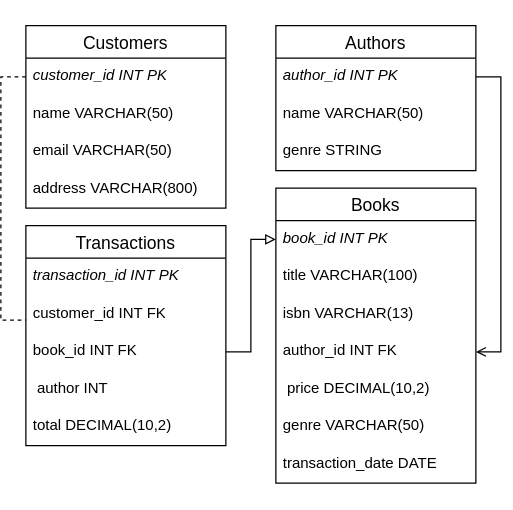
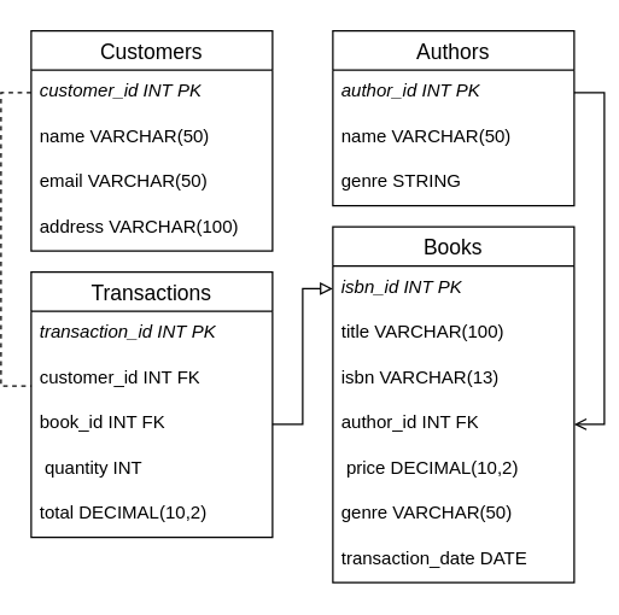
- <mxCell id="6" value="address VARCHAR(800)" style="text;strokeColor=none;fillColor=none;spacingLeft=4;spacingRight=4;overflow=hidden;rotatable=0;points=[[0,0.5],[1,0.5]];portConstraint=eastwest;fontSize=12;whiteSpace=wrap;html=1;" parent="2" vertex="1"><mxGeometry y="116" width="160" height="30" as="geometry" /></mxCell>
+ <mxCell id="6" value="address VARCHAR(100)" style="text;strokeColor=none;fillColor=none;spacingLeft=4;spacingRight=4;overflow=hidden;rotatable=0;points=[[0,0.5],[1,0.5]];portConstraint=eastwest;fontSize=12;whiteSpace=wrap;html=1;" parent="2" vertex="1"><mxGeometry y="116" width="160" height="30" as="geometry" /></mxCell>
- <mxCell id="14" value="&lt;i&gt;book_id INT PK&lt;/i&gt;" style="text;strokeColor=none;fillColor=none;spacingLeft=4;spacingRight=4;overflow=hidden;rotatable=0;points=[[0,0.5],[1,0.5]];portConstraint=eastwest;fontSize=12;whiteSpace=wrap;html=1;" parent="13" vertex="1"><mxGeometry y="26" width="160" height="30" as="geometry" /></mxCell>
+ <mxCell id="14" value="&lt;i&gt;isbn_id INT PK&lt;/i&gt;" style="text;strokeColor=none;fillColor=none;spacingLeft=4;spacingRight=4;overflow=hidden;rotatable=0;points=[[0,0.5],[1,0.5]];portConstraint=eastwest;fontSize=12;whiteSpace=wrap;html=1;" parent="13" vertex="1"><mxGeometry y="26" width="160" height="30" as="geometry" /></mxCell>
- <mxCell id="11" value="&amp;nbsp;author INT" style="text;strokeColor=none;fillColor=none;spacingLeft=4;spacingRight=4;overflow=hidden;rotatable=0;points=[[0,0.5],[1,0.5]];portConstraint=eastwest;fontSize=12;whiteSpace=wrap;html=1;" parent="7" vertex="1"><mxGeometry y="116" width="160" height="30" as="geometry" /></mxCell>
+ <mxCell id="11" value="&amp;nbsp;quantity INT" style="text;strokeColor=none;fillColor=none;spacingLeft=4;spacingRight=4;overflow=hidden;rotatable=0;points=[[0,0.5],[1,0.5]];portConstraint=eastwest;fontSize=12;whiteSpace=wrap;html=1;" parent="7" vertex="1"><mxGeometry y="116" width="160" height="30" as="geometry" /></mxCell>
